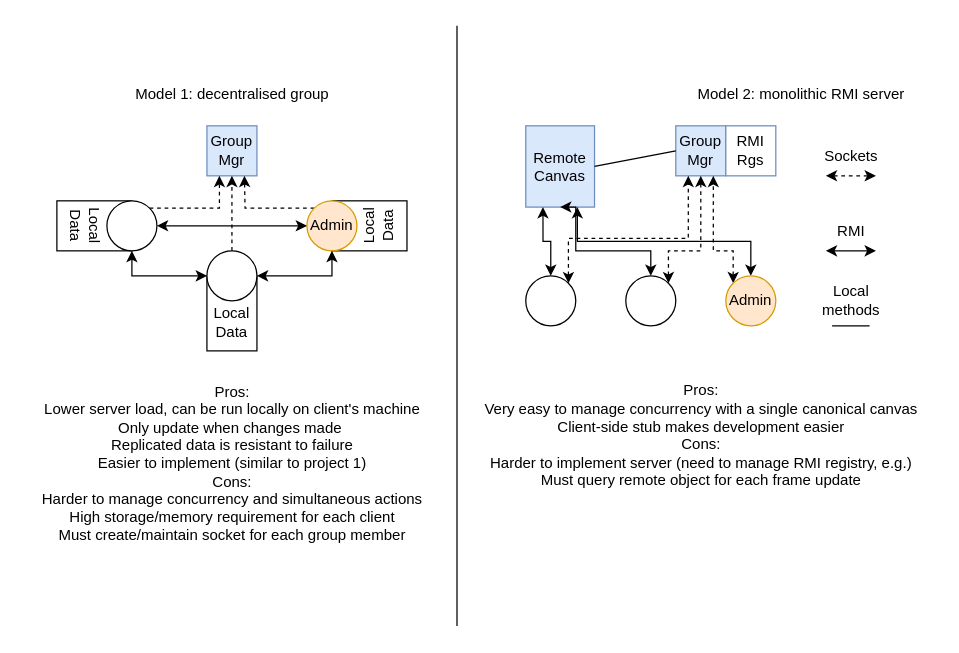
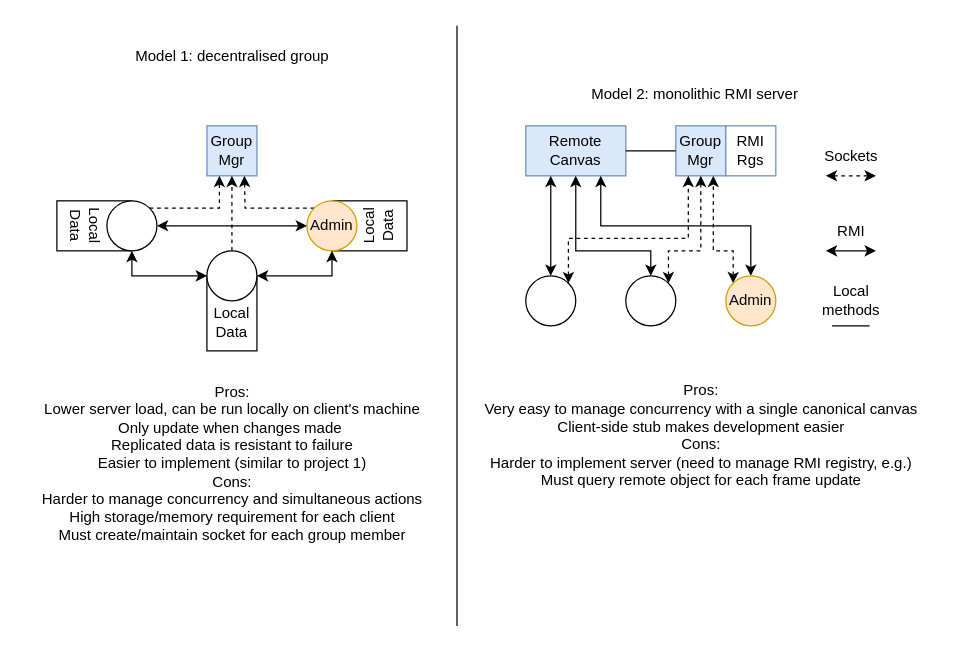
- <mxCell id="15" value="Model 1: decentralised group" style="text;html=1;align=center;verticalAlign=middle;resizable=0;points=[];autosize=1;strokeColor=none;fillColor=none;" vertex="1" parent="1"><mxGeometry x="95" y="60" width="180" height="30" as="geometry" /></mxCell>
+ <mxCell id="15" value="Model 1: decentralised group" style="text;html=1;align=center;verticalAlign=middle;resizable=0;points=[];autosize=1;strokeColor=none;fillColor=none;" vertex="1" parent="1"><mxGeometry x="95" y="30" width="180" height="30" as="geometry" /></mxCell>
- <mxCell id="16" value="Model 2: monolithic RMI server" style="text;html=1;align=center;verticalAlign=middle;resizable=0;points=[];autosize=1;strokeColor=none;fillColor=none;" vertex="1" parent="1"><mxGeometry x="545" y="60" width="190" height="30" as="geometry" /></mxCell>
+ <mxCell id="16" value="Model 2: monolithic RMI server" style="text;html=1;align=center;verticalAlign=middle;resizable=0;points=[];autosize=1;strokeColor=none;fillColor=none;" vertex="1" parent="1"><mxGeometry x="460" y="60" width="190" height="30" as="geometry" /></mxCell>
- <mxCell id="17" value="Remote&lt;br&gt;Canvas" style="rounded=0;whiteSpace=wrap;html=1;fillColor=#dae8fc;strokeColor=#6c8ebf;" vertex="1" parent="1"><mxGeometry x="420" y="100" width="55" height="65" as="geometry" /></mxCell>
+ <mxCell id="17" value="Remote&lt;br&gt;Canvas" style="rounded=0;whiteSpace=wrap;html=1;fillColor=#dae8fc;strokeColor=#6c8ebf;" vertex="1" parent="1"><mxGeometry x="420" y="100" width="80" height="40" as="geometry" /></mxCell>
